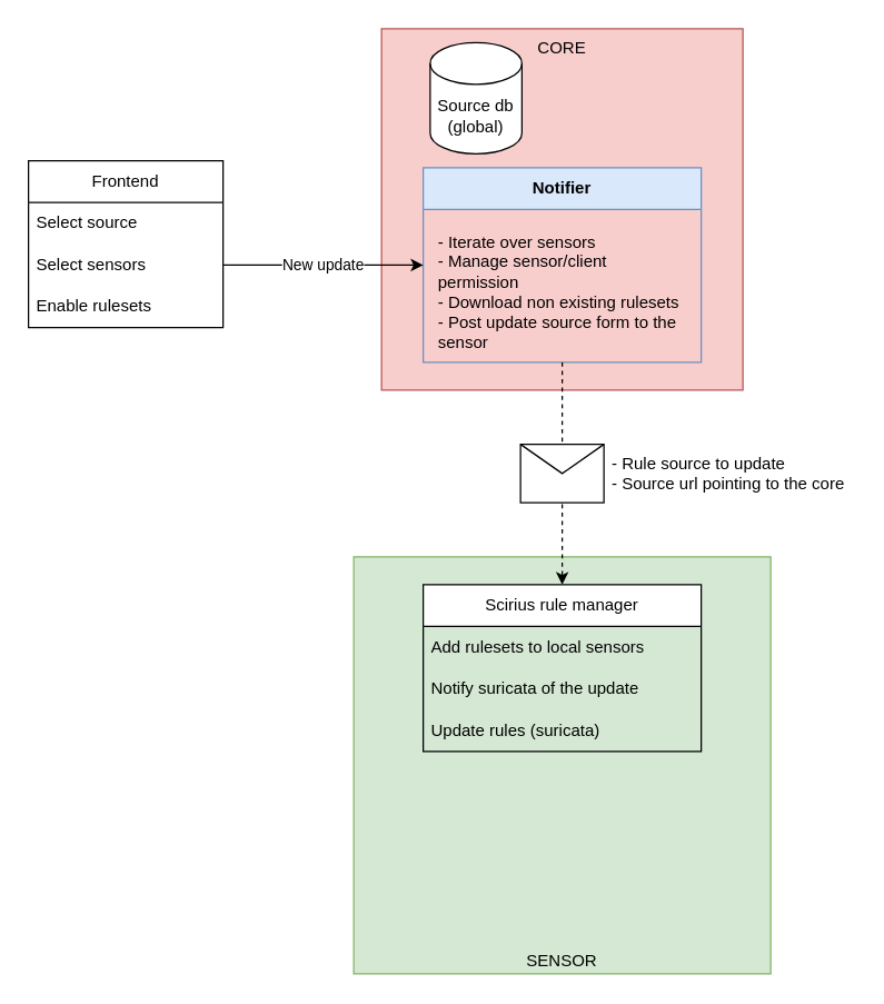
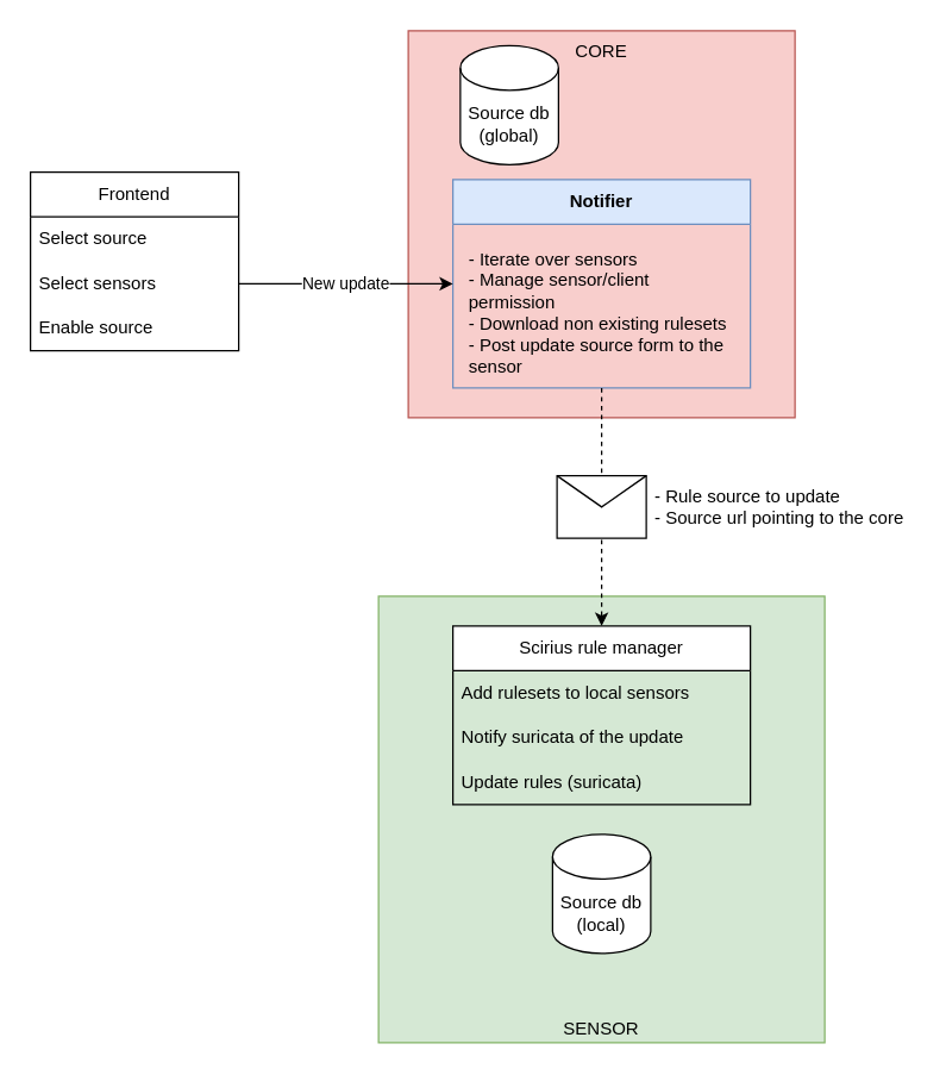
- <mxCell id="18" value="Enable rulesets" style="text;strokeColor=none;fillColor=none;align=left;verticalAlign=middle;spacingLeft=4;spacingRight=4;overflow=hidden;points=[[0,0.5],[1,0.5]];portConstraint=eastwest;rotatable=0;whiteSpace=wrap;html=1;" vertex="1" parent="15"><mxGeometry y="90" width="140" height="30" as="geometry" /></mxCell>
+ <mxCell id="18" value="Enable source" style="text;strokeColor=none;fillColor=none;align=left;verticalAlign=middle;spacingLeft=4;spacingRight=4;overflow=hidden;points=[[0,0.5],[1,0.5]];portConstraint=eastwest;rotatable=0;whiteSpace=wrap;html=1;" vertex="1" parent="15"><mxGeometry y="90" width="140" height="30" as="geometry" /></mxCell>
+ <mxCell id="19" value="Source db&lt;br&gt;(local)" style="shape=cylinder3;whiteSpace=wrap;html=1;boundedLbl=1;backgroundOutline=1;size=15;" vertex="1" parent="1"><mxGeometry x="371" y="560" width="66" height="80" as="geometry" /></mxCell>
